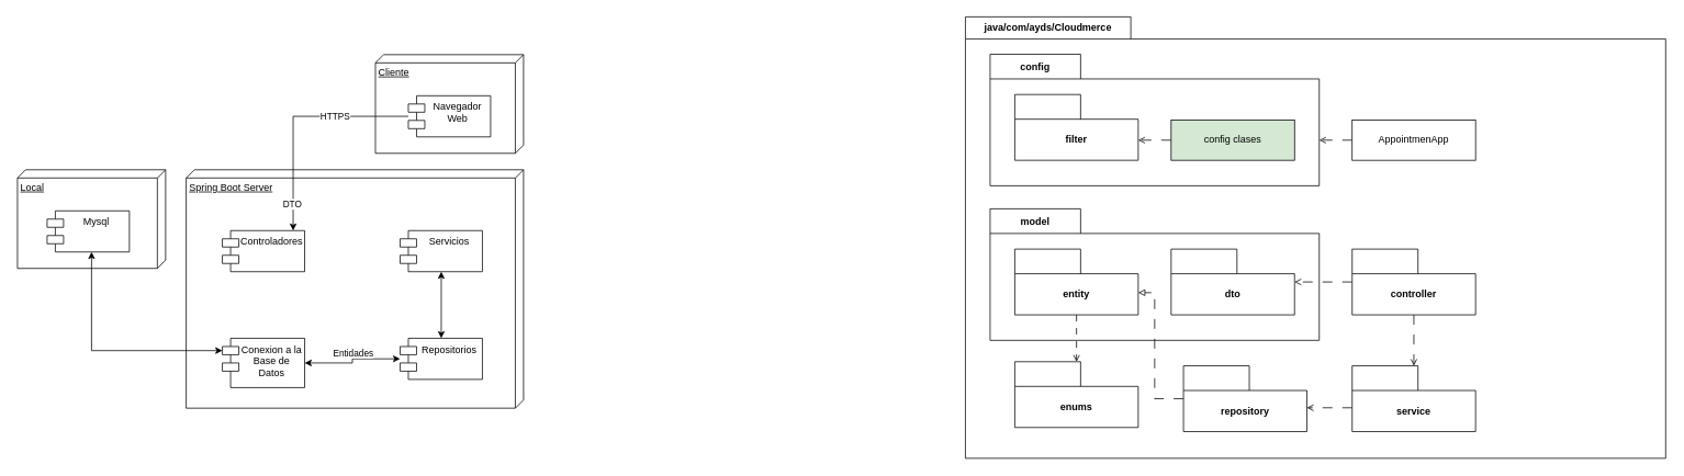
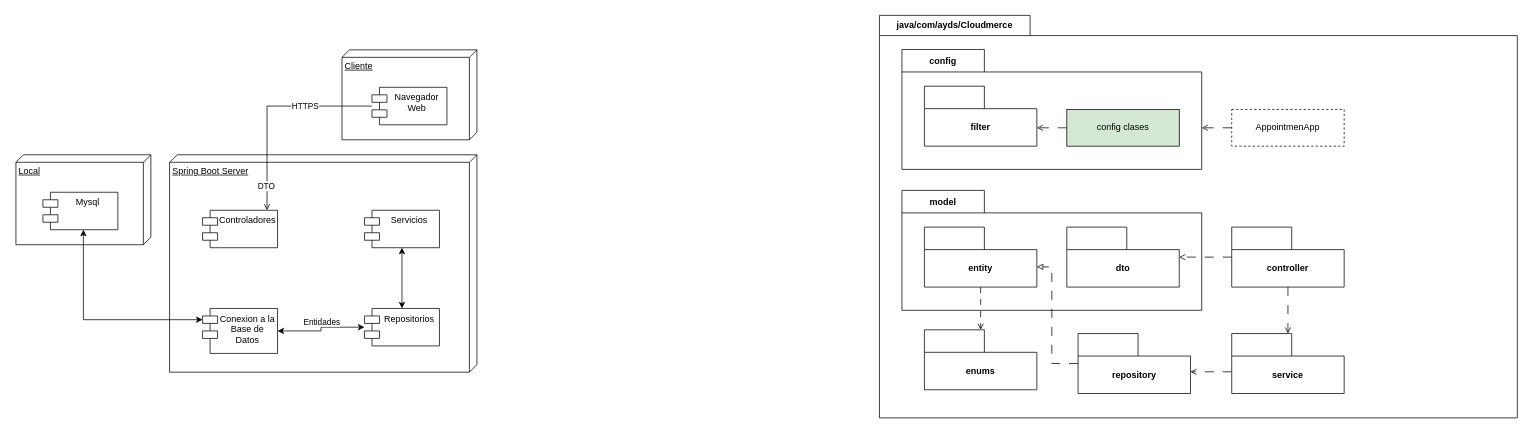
- <mxCell id="36" value="AppointmenApp" style="html=1;whiteSpace=wrap;" vertex="1" parent="18"><mxGeometry x="470" y="125.5" width="150" height="49" as="geometry" /></mxCell>
+ <mxCell id="36" value="AppointmenApp" style="html=1;whiteSpace=wrap;dashed=1;" vertex="1" parent="18"><mxGeometry x="470" y="125.5" width="150" height="49" as="geometry" /></mxCell>
- <mxCell id="14" style="edgeStyle=orthogonalEdgeStyle;rounded=0;orthogonalLoop=1;jettySize=auto;html=1;" edge="1" parent="1" source="17" target="12"><mxGeometry relative="1" as="geometry"><Array as="points"><mxPoint x="355" y="141" /></Array></mxGeometry></mxCell>
+ <mxCell id="14" style="edgeStyle=orthogonalEdgeStyle;rounded=0;orthogonalLoop=1;jettySize=auto;html=1;endArrow=open;" edge="1" parent="1" source="17" target="12"><mxGeometry relative="1" as="geometry"><Array as="points"><mxPoint x="355" y="141" /></Array></mxGeometry></mxCell>
